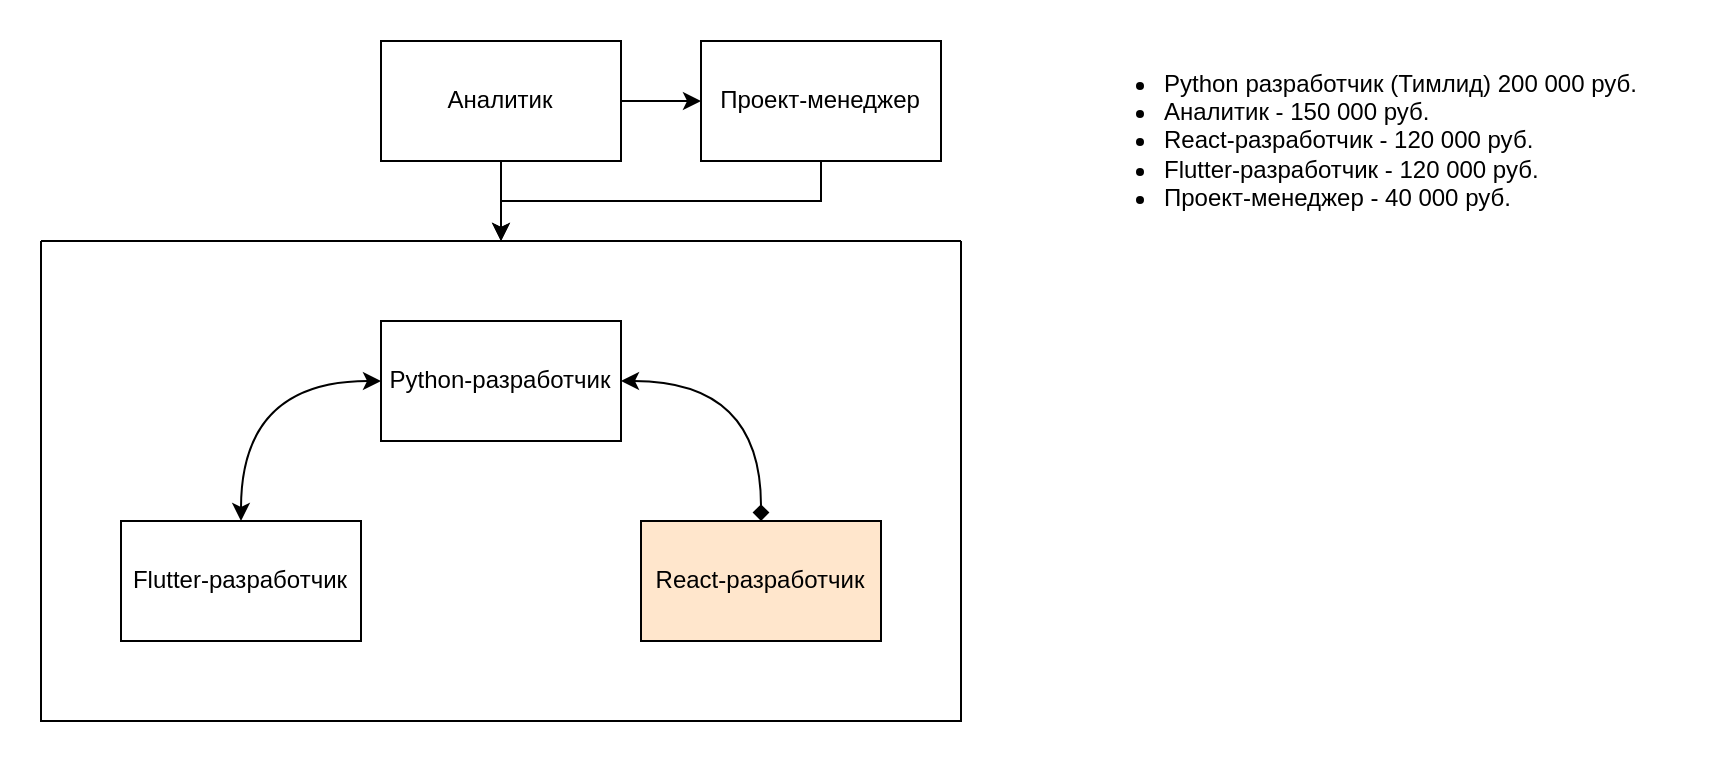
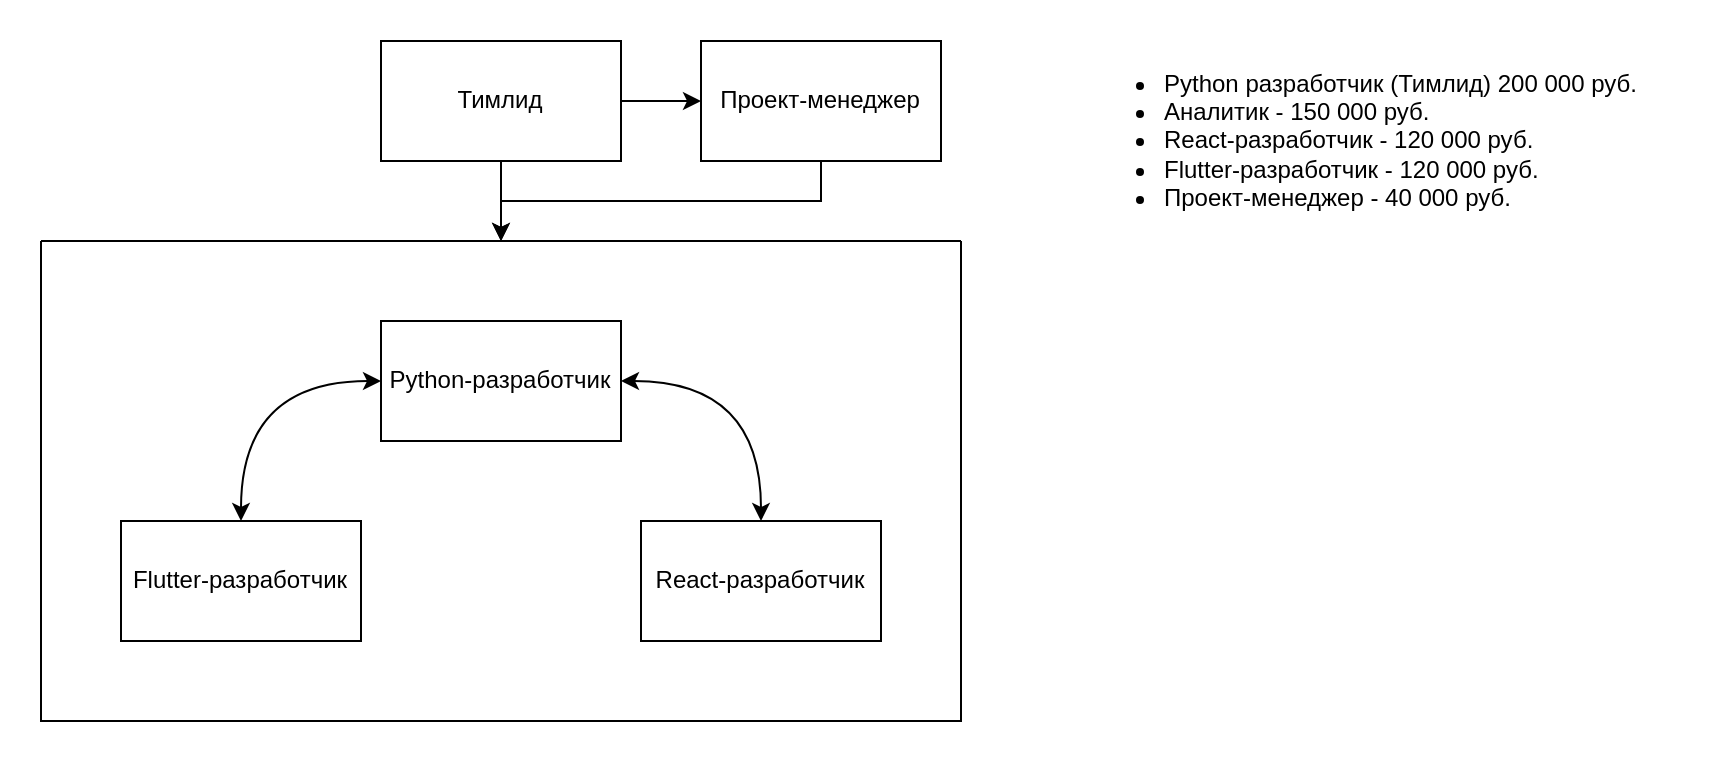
- <mxCell id="4" value="Аналитик" style="whiteSpace=wrap;html=1;" vertex="1" parent="1"><mxGeometry x="190" y="20" width="120" height="60" as="geometry" /></mxCell>
+ <mxCell id="4" value="Тимлид" style="whiteSpace=wrap;html=1;" vertex="1" parent="1"><mxGeometry x="190" y="20" width="120" height="60" as="geometry" /></mxCell>
- <mxCell id="9" style="edgeStyle=orthogonalEdgeStyle;rounded=0;orthogonalLoop=1;jettySize=auto;html=1;startArrow=classic;startFill=1;curved=1;endArrow=diamond;" edge="1" parent="5" source="8" target="7"><mxGeometry relative="1" as="geometry" /></mxCell>
+ <mxCell id="9" style="edgeStyle=orthogonalEdgeStyle;rounded=0;orthogonalLoop=1;jettySize=auto;html=1;startArrow=classic;startFill=1;curved=1;" edge="1" parent="5" source="8" target="7"><mxGeometry relative="1" as="geometry" /></mxCell>
- <mxCell id="7" value="React-разработчик" style="whiteSpace=wrap;html=1;fillColor=#ffe6cc;" vertex="1" parent="5"><mxGeometry x="300" y="140" width="120" height="60" as="geometry" /></mxCell>
+ <mxCell id="7" value="React-разработчик" style="whiteSpace=wrap;html=1;" vertex="1" parent="5"><mxGeometry x="300" y="140" width="120" height="60" as="geometry" /></mxCell>
